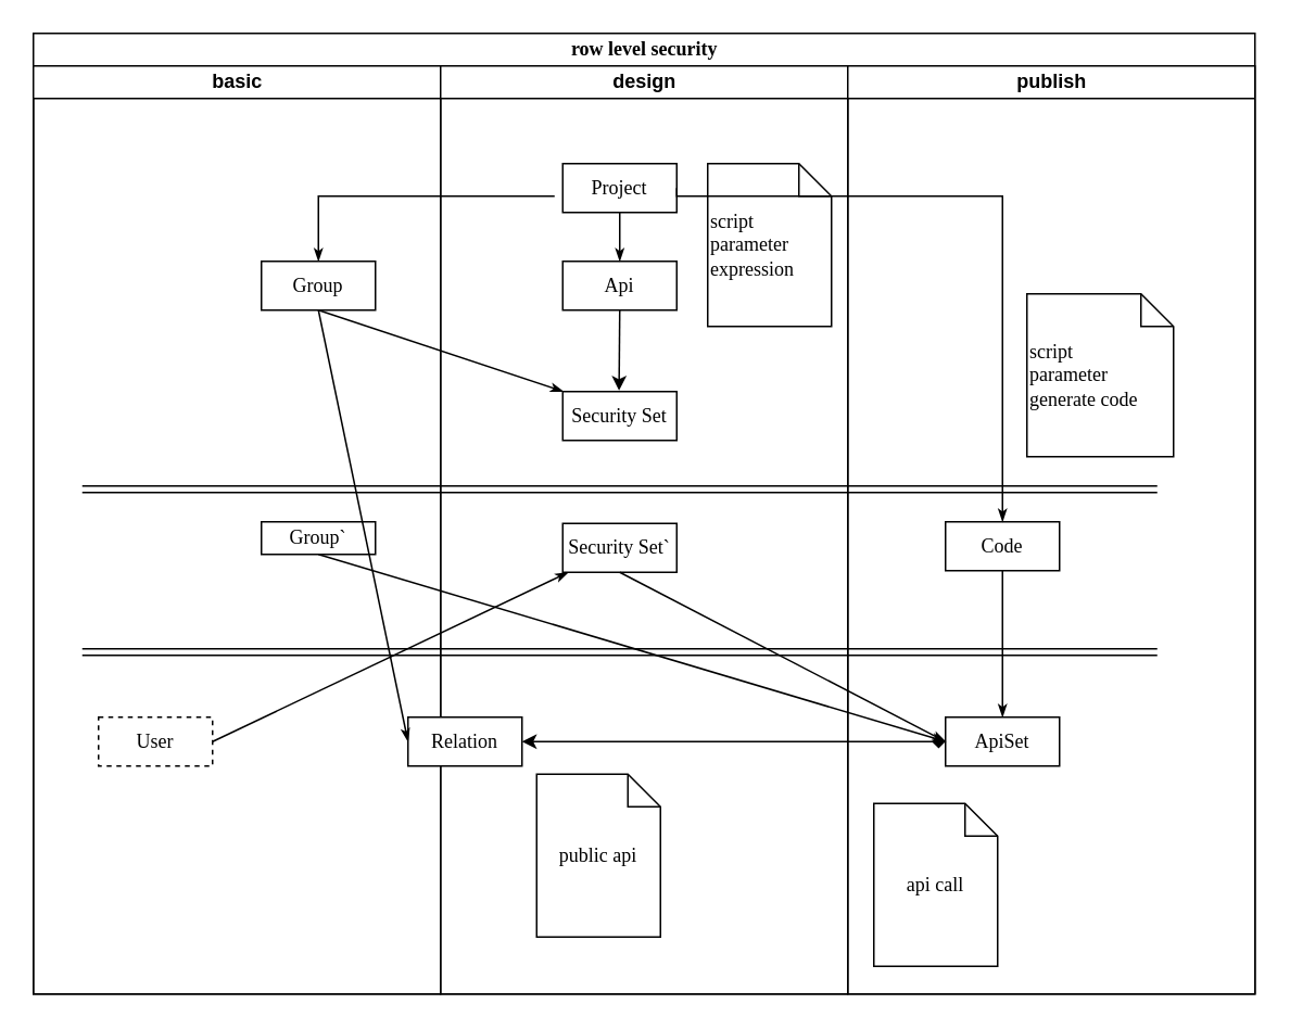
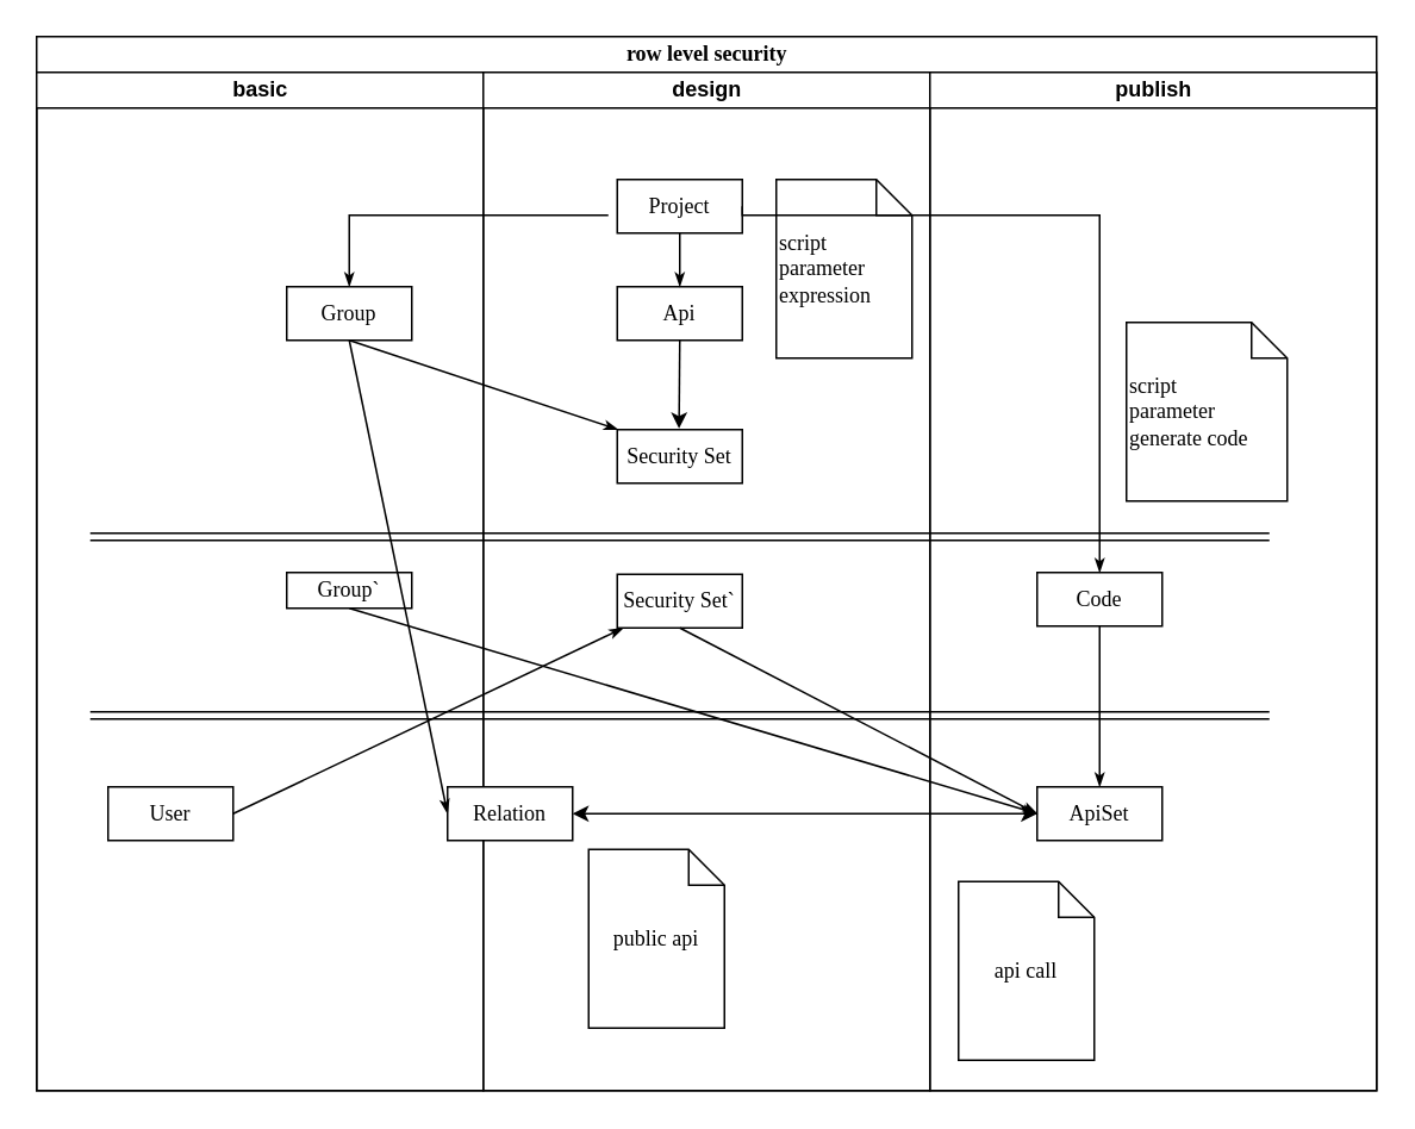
- <mxCell id="4" value="User" style="rounded=0;whiteSpace=wrap;html=1;shadow=0;comic=0;labelBackgroundColor=none;strokeWidth=1;fontFamily=Verdana;fontSize=12;align=center;arcSize=50;dashed=1;" parent="3" vertex="1"><mxGeometry x="40" y="400" width="70" height="30" as="geometry" /></mxCell>
+ <mxCell id="4" value="User" style="rounded=0;whiteSpace=wrap;html=1;shadow=0;comic=0;labelBackgroundColor=none;strokeWidth=1;fontFamily=Verdana;fontSize=12;align=center;arcSize=50;" parent="3" vertex="1"><mxGeometry x="40" y="400" width="70" height="30" as="geometry" /></mxCell>
- <mxCell id="32" value="" style="endArrow=diamond;startArrow=classic;html=1;rounded=0;exitX=1;exitY=0.5;exitDx=0;exitDy=0;entryX=0;entryY=0.5;entryDx=0;entryDy=0;" edge="1" parent="2" source="16" target="23"><mxGeometry width="50" height="50" relative="1" as="geometry"><mxPoint x="370" y="490" as="sourcePoint" /><mxPoint x="420" y="440" as="targetPoint" /></mxGeometry></mxCell>
+ <mxCell id="32" value="" style="endArrow=classic;startArrow=classic;html=1;rounded=0;exitX=1;exitY=0.5;exitDx=0;exitDy=0;entryX=0;entryY=0.5;entryDx=0;entryDy=0;" edge="1" parent="2" source="16" target="23"><mxGeometry width="50" height="50" relative="1" as="geometry"><mxPoint x="370" y="490" as="sourcePoint" /><mxPoint x="420" y="440" as="targetPoint" /></mxGeometry></mxCell>
